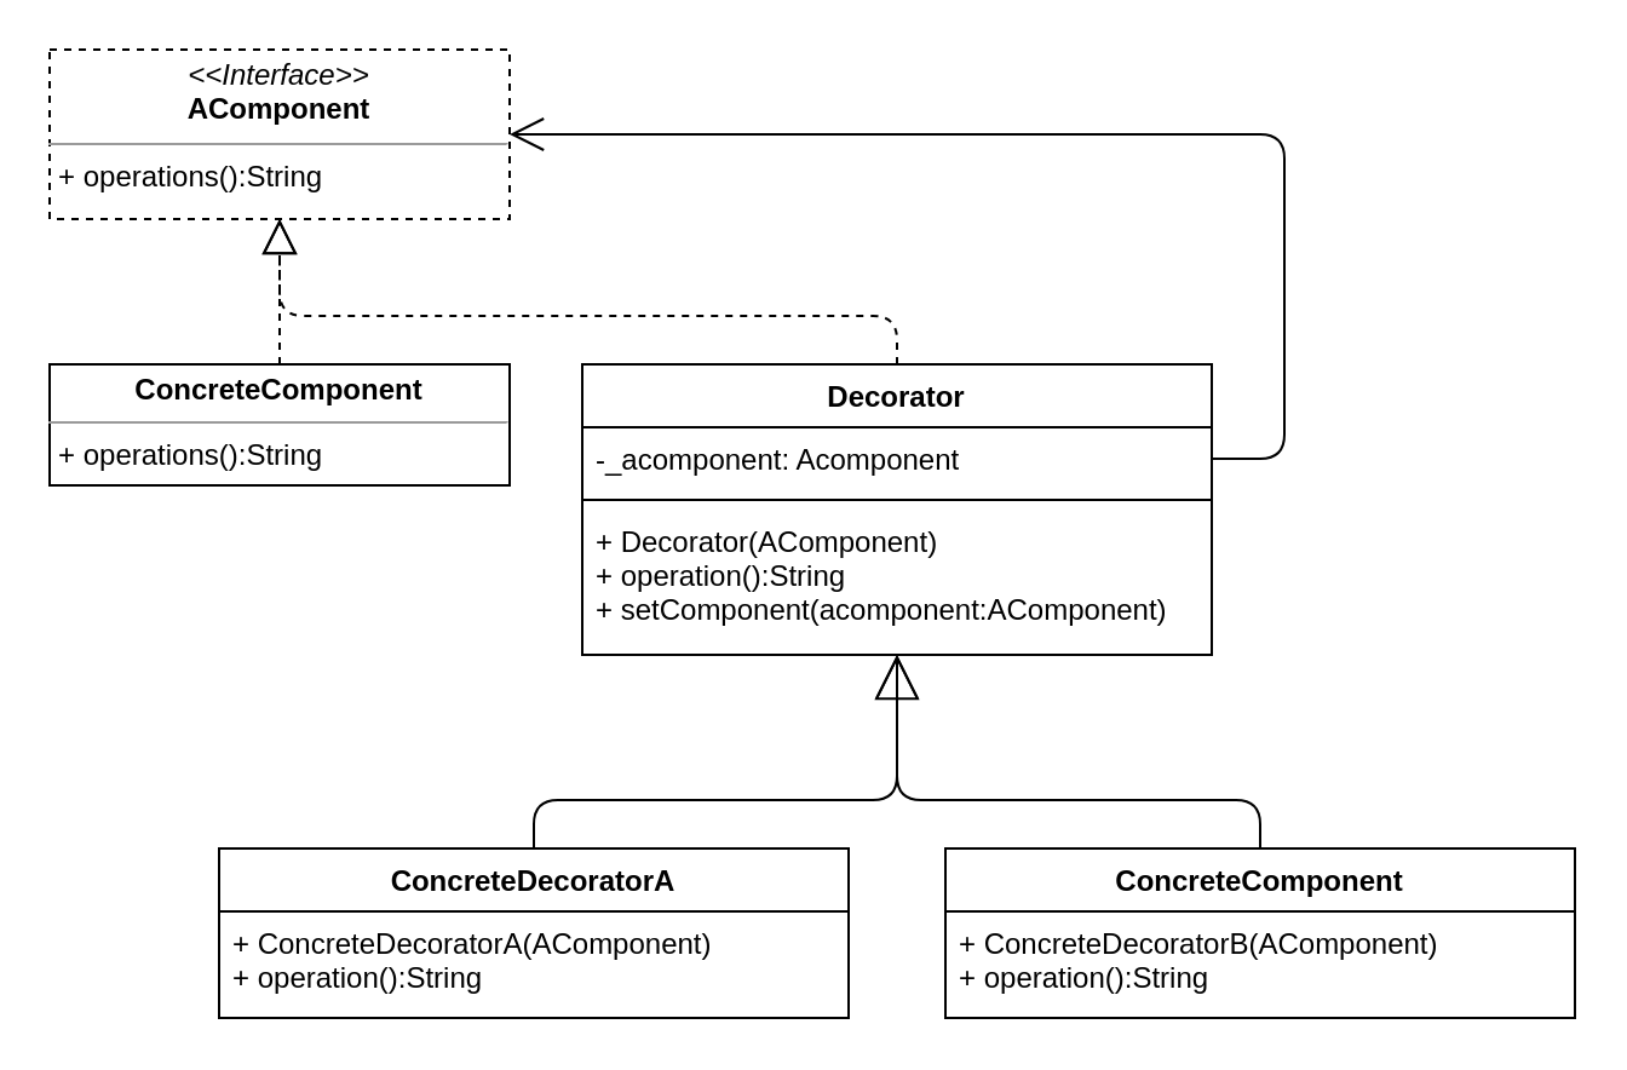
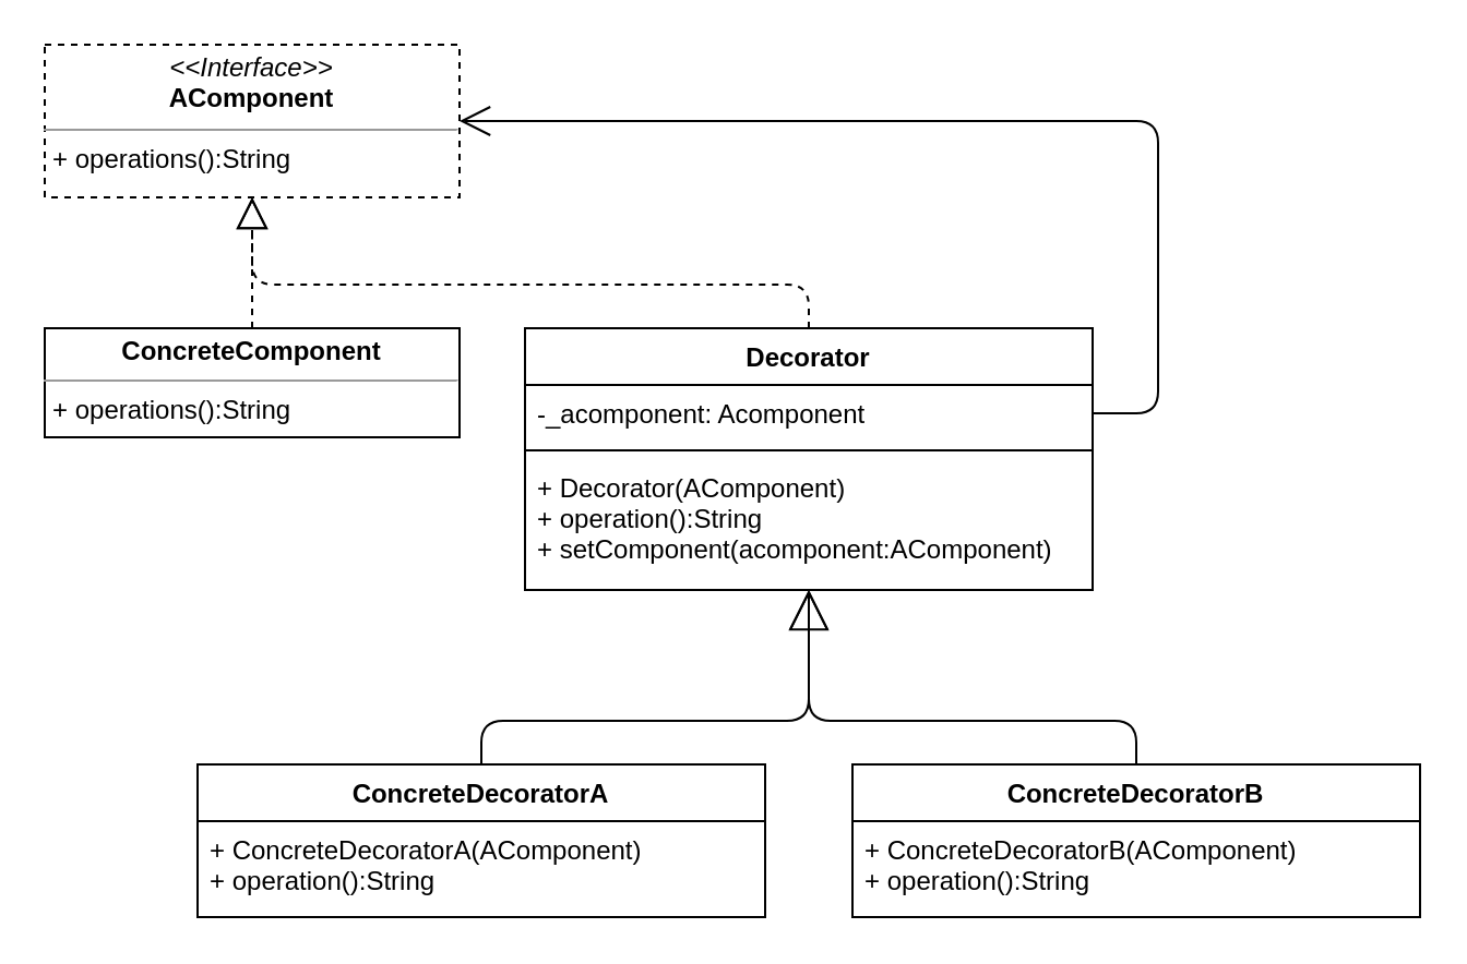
- <mxCell id="10" value="ConcreteComponent" style="swimlane;fontStyle=1;align=center;verticalAlign=top;childLayout=stackLayout;horizontal=1;startSize=26;horizontalStack=0;resizeParent=1;resizeParentMax=0;resizeLast=0;collapsible=1;marginBottom=0;" vertex="1" parent="1"><mxGeometry x="390" y="350" width="260" height="70" as="geometry" /></mxCell>
+ <mxCell id="10" value="ConcreteDecoratorB" style="swimlane;fontStyle=1;align=center;verticalAlign=top;childLayout=stackLayout;horizontal=1;startSize=26;horizontalStack=0;resizeParent=1;resizeParentMax=0;resizeLast=0;collapsible=1;marginBottom=0;" vertex="1" parent="1"><mxGeometry x="390" y="350" width="260" height="70" as="geometry" /></mxCell>
